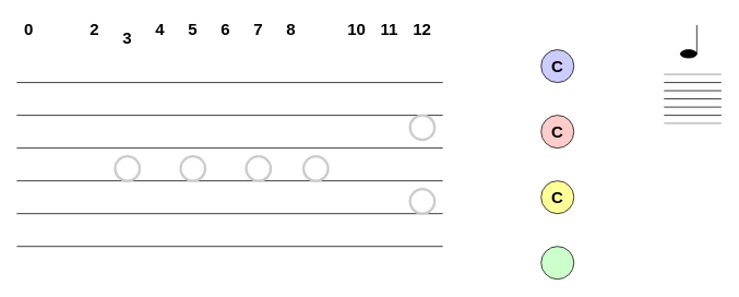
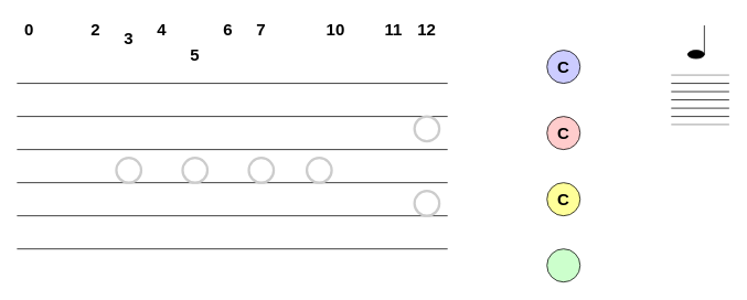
- <mxCell id="7" value="5" style="text;strokeColor=none;align=center;fillColor=none;html=1;verticalAlign=middle;whiteSpace=wrap;rounded=0;fontSize=20;fontStyle=1" vertex="1" parent="1"><mxGeometry x="220" width="30" height="30" as="geometry" y="20" /></mxCell>
+ <mxCell id="7" value="5" style="text;strokeColor=none;align=center;fillColor=none;html=1;verticalAlign=middle;whiteSpace=wrap;rounded=0;fontSize=20;fontStyle=1" vertex="1" parent="1"><mxGeometry x="220" y="50" width="30" height="30" as="geometry" /></mxCell>
- <mxCell id="10" value="8" style="text;strokeColor=none;align=center;fillColor=none;html=1;verticalAlign=middle;whiteSpace=wrap;rounded=0;fontSize=20;fontStyle=1" vertex="1" parent="1"><mxGeometry x="340" width="30" height="30" as="geometry" y="20" /></mxCell>
- <mxCell id="11" value="10" style="text;strokeColor=none;align=center;fillColor=none;html=1;verticalAlign=middle;whiteSpace=wrap;rounded=0;fontSize=20;fontStyle=1" vertex="1" parent="1"><mxGeometry x="420" width="30" height="30" as="geometry" y="20" /></mxCell>
+ <mxCell id="11" value="10" style="text;strokeColor=none;align=center;fillColor=none;html=1;verticalAlign=middle;whiteSpace=wrap;rounded=0;fontSize=20;fontStyle=1" vertex="1" parent="1"><mxGeometry x="390" y="20" width="30" height="30" as="geometry" /></mxCell>
